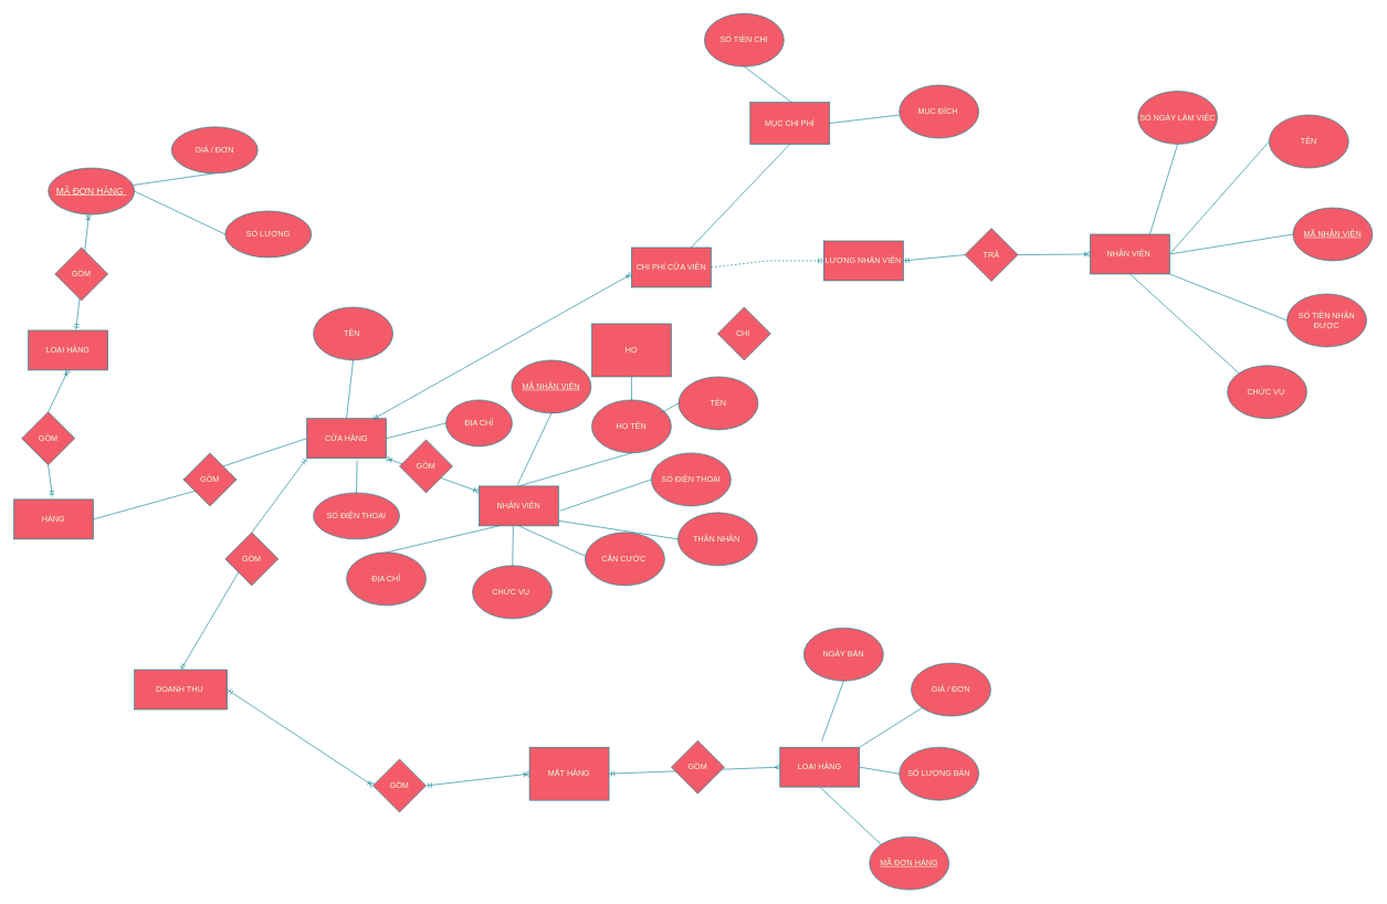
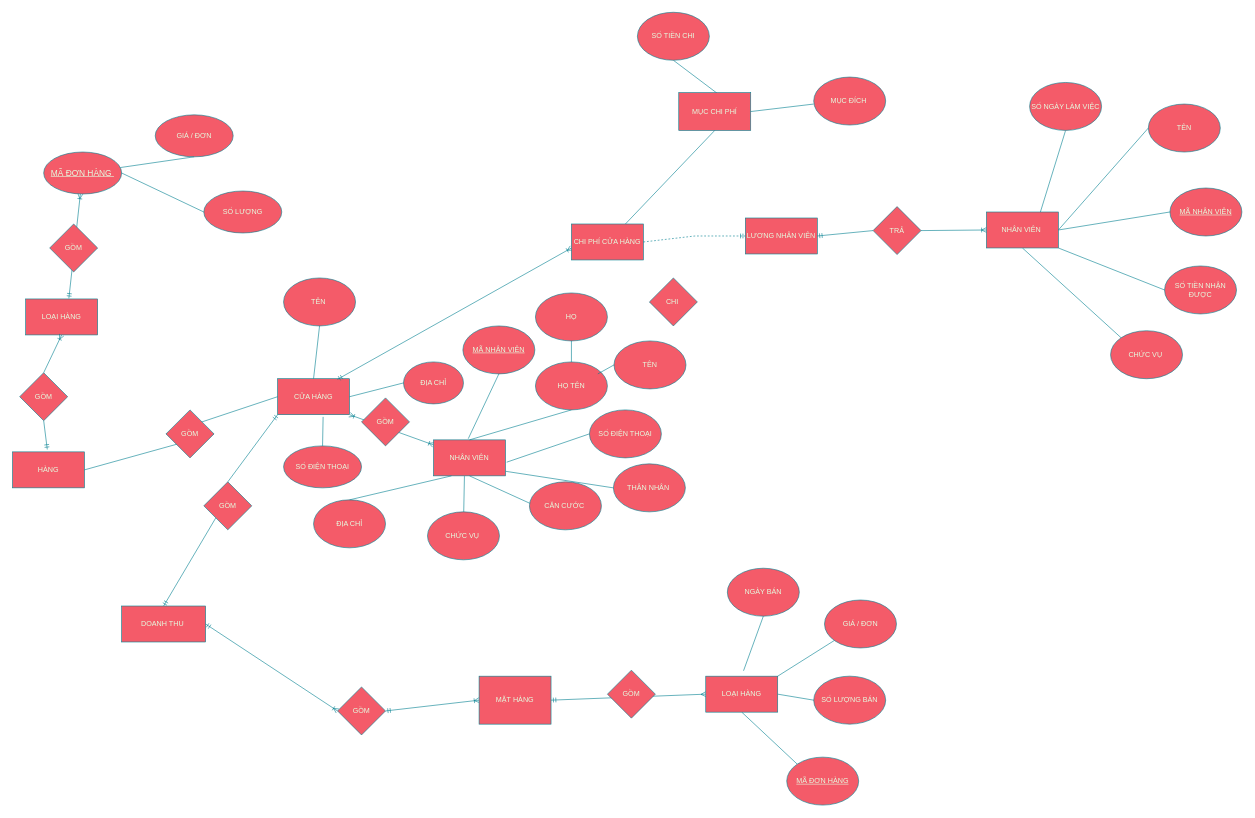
- <mxCell id="27" value="CHI PHÍ CỬA VIÊN" style="rounded=0;whiteSpace=wrap;html=1;labelBackgroundColor=none;fillColor=#F45B69;strokeColor=#028090;fontColor=#E4FDE1;" parent="1" vertex="1"><mxGeometry x="952" y="373" width="120" height="60" as="geometry" /></mxCell>
+ <mxCell id="27" value="CHI PHÍ CỬA HÀNG" style="rounded=0;whiteSpace=wrap;html=1;labelBackgroundColor=none;fillColor=#F45B69;strokeColor=#028090;fontColor=#E4FDE1;" parent="1" vertex="1"><mxGeometry x="952" y="373" width="120" height="60" as="geometry" /></mxCell>
- <mxCell id="64" value="HỌ" style="whiteSpace=wrap;html=1;strokeColor=#028090;fontColor=#E4FDE1;fillColor=#F45B69;labelBackgroundColor=none;rounded=0;" vertex="1" parent="1"><mxGeometry x="892" y="488" width="120" height="80" as="geometry" /></mxCell>
+ <mxCell id="64" value="HỌ" style="ellipse;whiteSpace=wrap;html=1;strokeColor=#028090;fontColor=#E4FDE1;fillColor=#F45B69;labelBackgroundColor=none;" vertex="1" parent="1"><mxGeometry x="892" y="488" width="120" height="80" as="geometry" /></mxCell>
